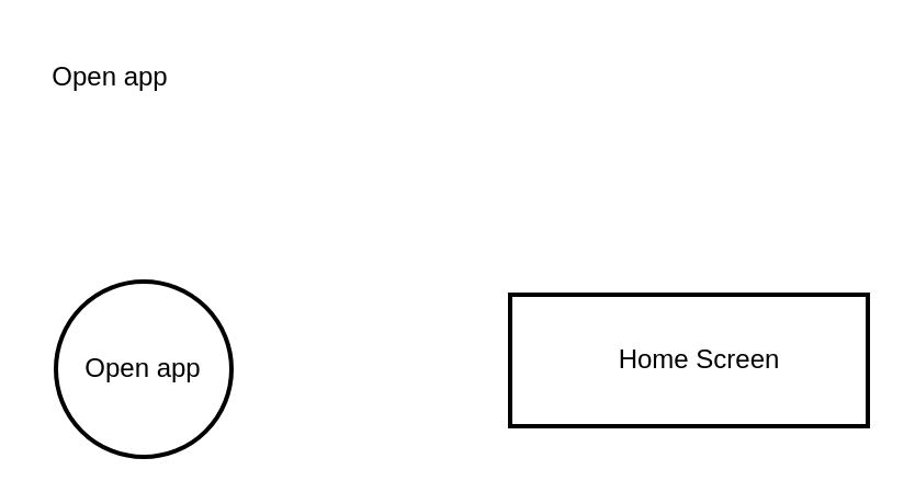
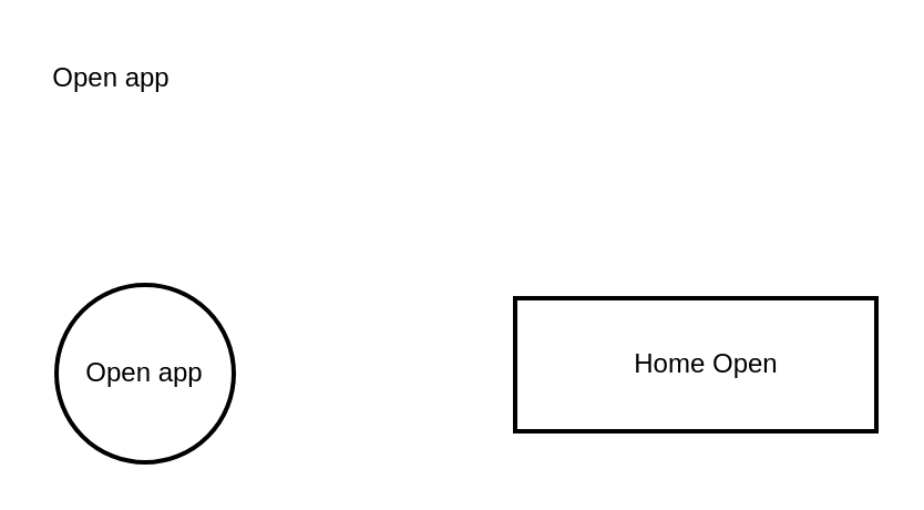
- <mxCell id="6" value="Home Screen" style="text;html=1;strokeColor=none;fillColor=none;align=center;verticalAlign=middle;whiteSpace=wrap;rounded=0;strokeWidth=2;" vertex="1" parent="1"><mxGeometry x="262" y="149" width="113" height="30" as="geometry" /></mxCell>
+ <mxCell id="6" value="Home Open" style="text;html=1;strokeColor=none;fillColor=none;align=center;verticalAlign=middle;whiteSpace=wrap;rounded=0;strokeWidth=2;" vertex="1" parent="1"><mxGeometry x="262" y="149" width="113" height="30" as="geometry" /></mxCell>
